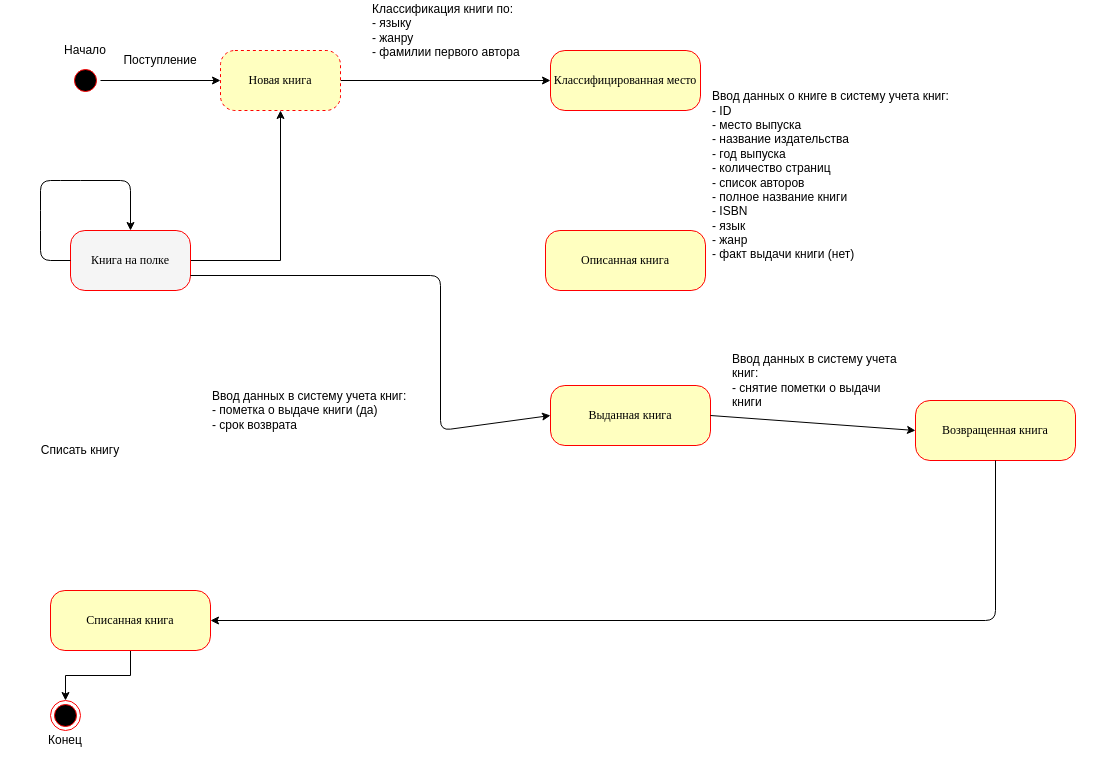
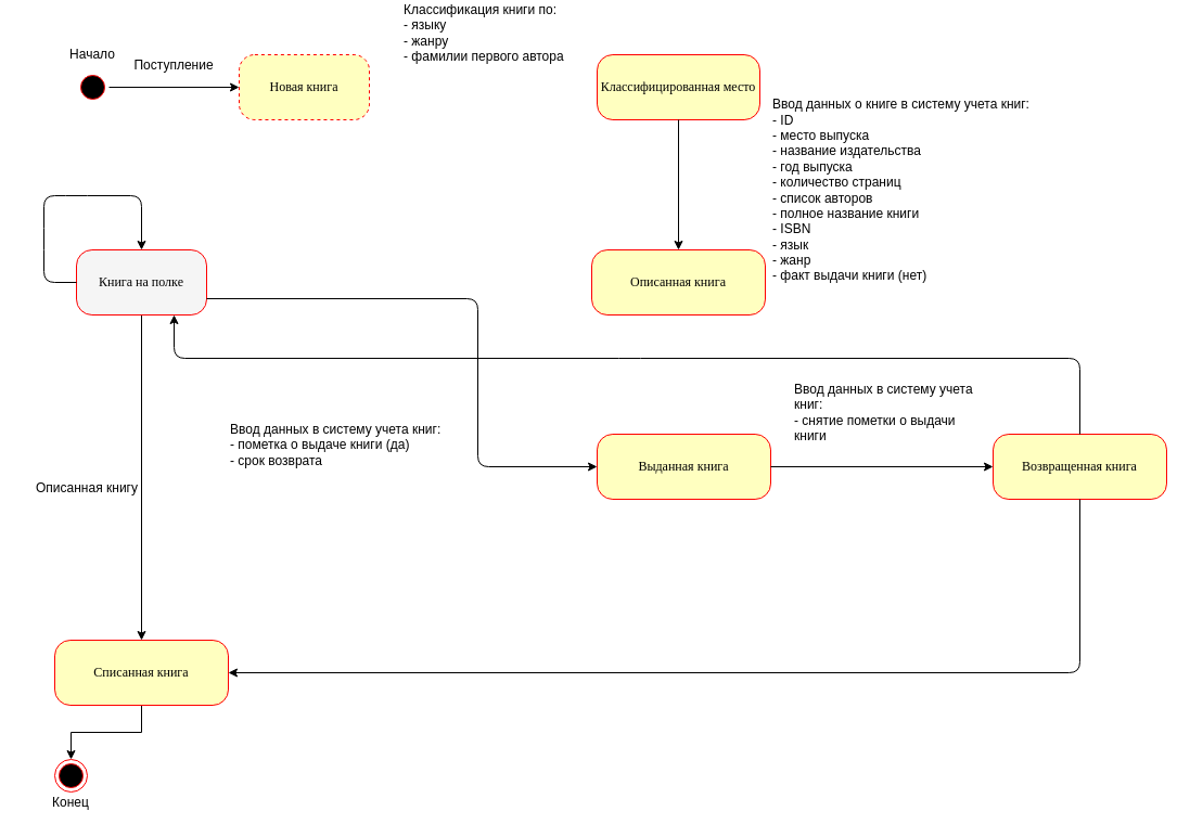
- <mxCell id="4" value="" style="edgeStyle=orthogonalEdgeStyle;rounded=0;orthogonalLoop=1;jettySize=auto;html=1;entryX=0;entryY=0.5;entryDx=0;entryDy=0;" edge="1" parent="1" source="5" target="22"><mxGeometry relative="1" as="geometry"><mxPoint x="460" y="80" as="targetPoint" /></mxGeometry></mxCell>
+ <mxCell id="25" value="" style="endArrow=classic;html=1;exitX=0.5;exitY=1;exitDx=0;exitDy=0;" edge="1" parent="1" source="22" target="24"><mxGeometry width="50" height="50" relative="1" as="geometry"><mxPoint x="500" y="330" as="sourcePoint" /><mxPoint x="550" y="280" as="targetPoint" /></mxGeometry></mxCell>
- <mxCell id="9" value="" style="edgeStyle=orthogonalEdgeStyle;rounded=0;orthogonalLoop=1;jettySize=auto;html=1;" edge="1" parent="1" source="10" target="5"><mxGeometry relative="1" as="geometry"><mxPoint x="120" y="560" as="targetPoint" /></mxGeometry></mxCell>
+ <mxCell id="9" value="" style="edgeStyle=orthogonalEdgeStyle;rounded=0;orthogonalLoop=1;jettySize=auto;html=1;entryX=0.5;entryY=0;entryDx=0;entryDy=0;" edge="1" parent="1" source="10" target="17"><mxGeometry relative="1" as="geometry"><mxPoint x="120" y="560" as="targetPoint" /></mxGeometry></mxCell>
+ <mxCell id="28" value="" style="endArrow=classic;html=1;exitX=0.5;exitY=0;exitDx=0;exitDy=0;entryX=0.75;entryY=1;entryDx=0;entryDy=0;" edge="1" parent="1" source="19" target="10"><mxGeometry width="50" height="50" relative="1" as="geometry"><mxPoint x="500" y="430" as="sourcePoint" /><mxPoint x="550" y="380" as="targetPoint" /><Array as="points"><mxPoint x="995" y="330" /><mxPoint x="580" y="330" /><mxPoint x="160" y="330" /></Array></mxGeometry></mxCell>
- <mxCell id="12" value="Выданная книга" style="rounded=1;whiteSpace=wrap;html=1;arcSize=24;fillColor=#ffffc0;strokeColor=#ff0000;shadow=0;comic=0;labelBackgroundColor=none;fontFamily=Verdana;fontSize=12;fontColor=#000000;align=center;" vertex="1" parent="1"><mxGeometry x="550" y="385" width="160" height="60" as="geometry" /></mxCell>
+ <mxCell id="12" value="Выданная книга" style="rounded=1;whiteSpace=wrap;html=1;arcSize=24;fillColor=#ffffc0;strokeColor=#ff0000;shadow=0;comic=0;labelBackgroundColor=none;fontFamily=Verdana;fontSize=12;fontColor=#000000;align=center;" vertex="1" parent="1"><mxGeometry x="550" y="400" width="160" height="60" as="geometry" /></mxCell>
- <mxCell id="13" value="Списать книгу" style="text;html=1;strokeColor=none;fillColor=none;align=center;verticalAlign=middle;whiteSpace=wrap;rounded=0;" vertex="1" parent="1"><mxGeometry x="20" y="440" width="120" height="20" as="geometry" /></mxCell>
+ <mxCell id="13" value="Описанная книгу" style="text;html=1;strokeColor=none;fillColor=none;align=center;verticalAlign=middle;whiteSpace=wrap;rounded=0;" vertex="1" parent="1"><mxGeometry x="20" y="440" width="120" height="20" as="geometry" /></mxCell>
